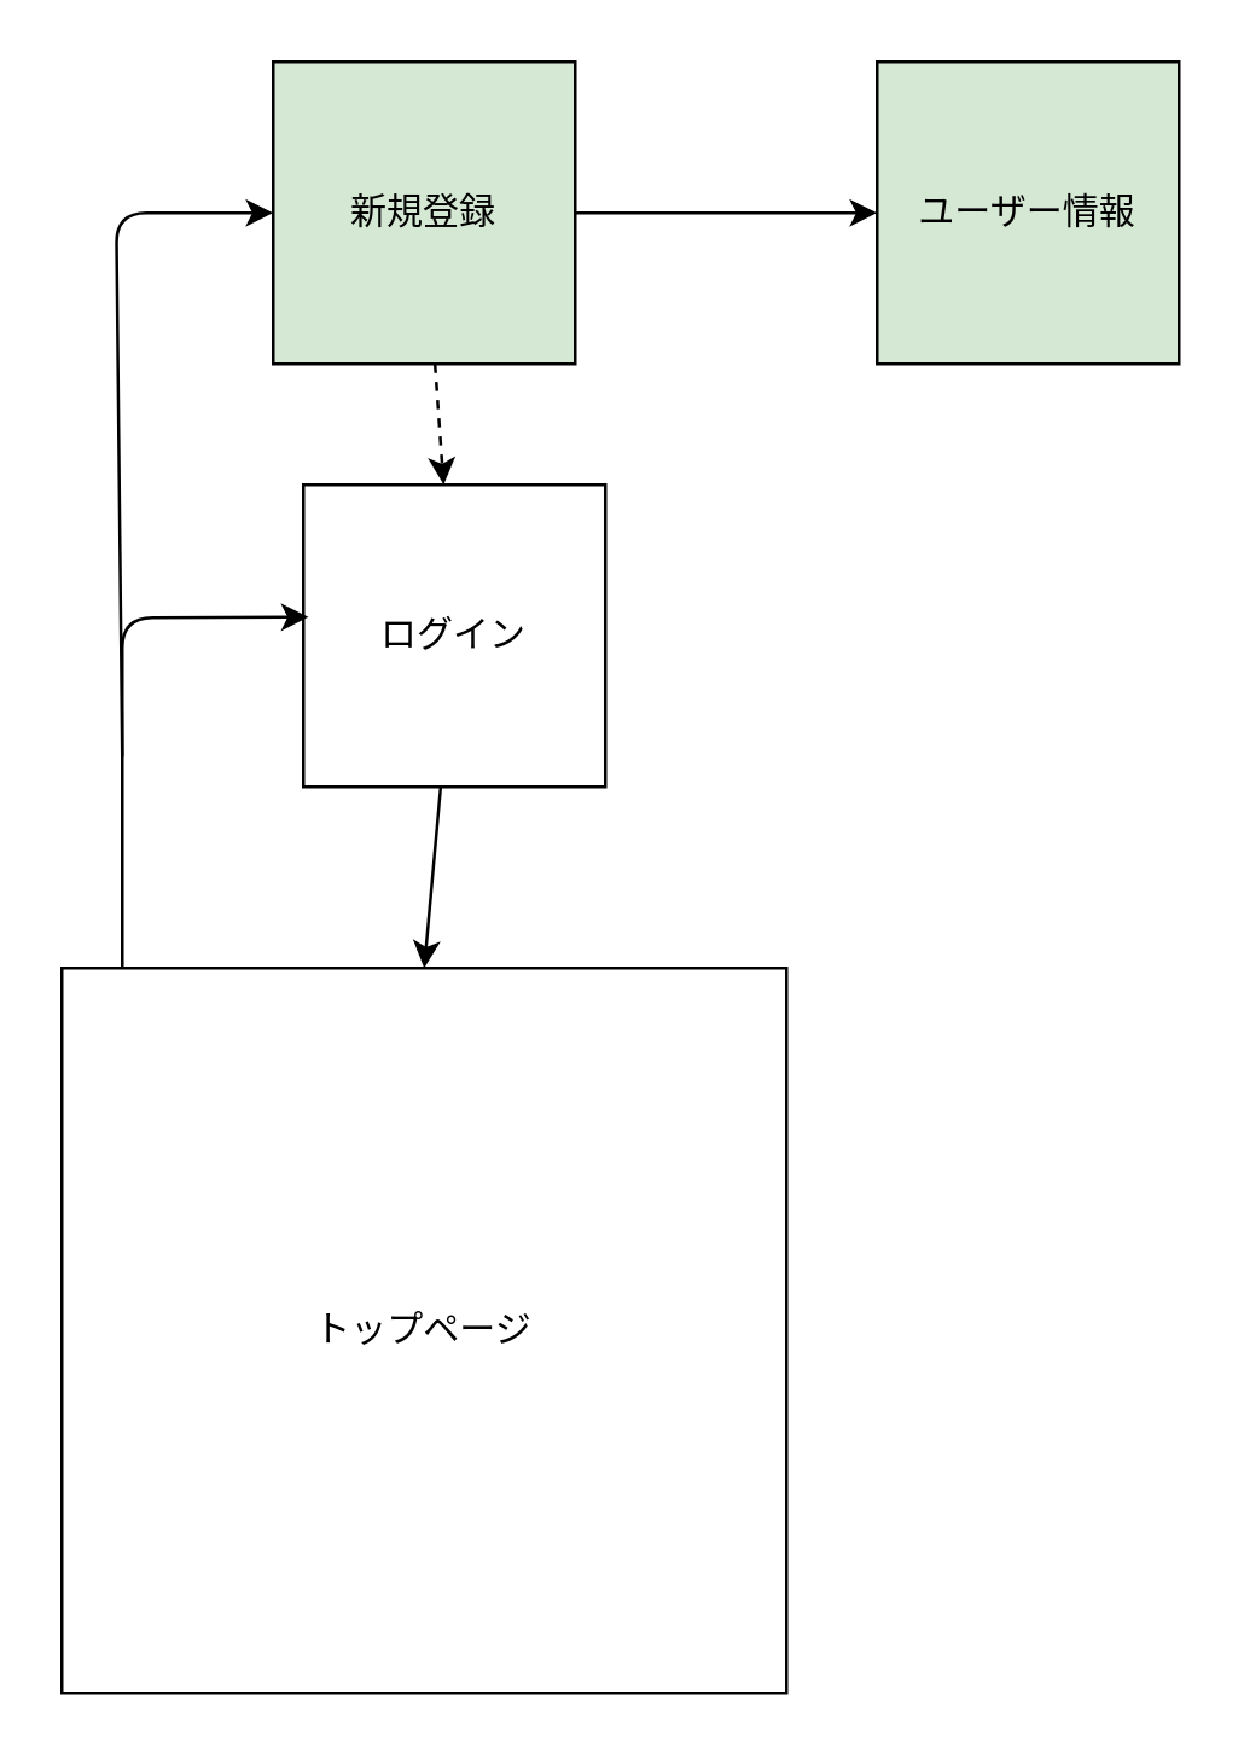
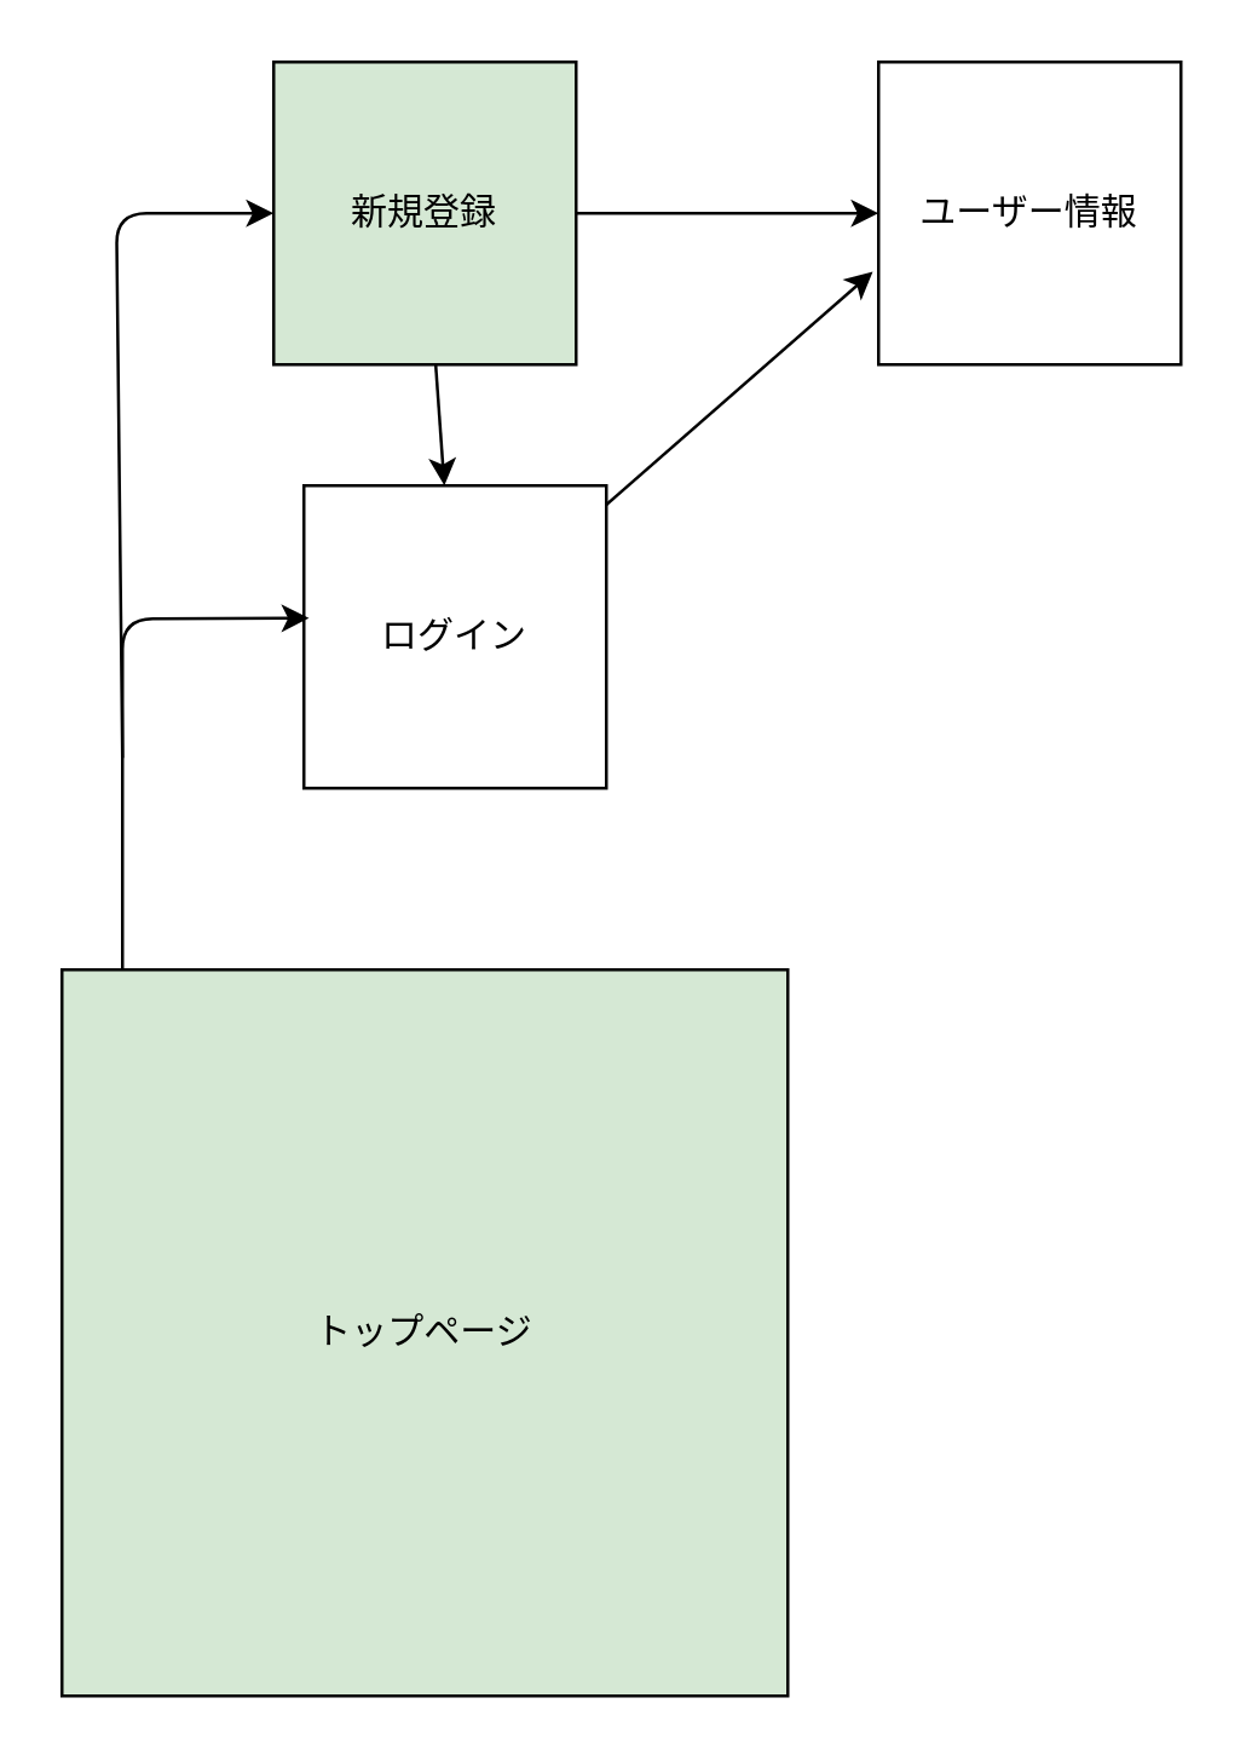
- <mxCell id="8" value="ユーザー情報" style="whiteSpace=wrap;html=1;aspect=fixed;fillColor=#d5e8d4;" vertex="1" parent="1"><mxGeometry x="290" y="20" width="100" height="100" as="geometry" /></mxCell>
+ <mxCell id="8" value="ユーザー情報" style="whiteSpace=wrap;html=1;aspect=fixed;" vertex="1" parent="1"><mxGeometry x="290" y="20" width="100" height="100" as="geometry" /></mxCell>
+ <mxCell id="9" style="edgeStyle=none;html=1;entryX=-0.019;entryY=0.693;entryDx=0;entryDy=0;entryPerimeter=0;" edge="1" parent="1" source="4" target="8"><mxGeometry relative="1" as="geometry" /></mxCell>
- <mxCell id="5" style="edgeStyle=none;html=1;dashed=1;" edge="1" parent="1" source="7" target="4"><mxGeometry relative="1" as="geometry" /></mxCell>
+ <mxCell id="5" style="edgeStyle=none;html=1;" edge="1" parent="1" source="7" target="4"><mxGeometry relative="1" as="geometry" /></mxCell>
- <mxCell id="3" style="edgeStyle=none;html=1;entryX=0.5;entryY=0;entryDx=0;entryDy=0;" edge="1" parent="1" source="4" target="2"><mxGeometry relative="1" as="geometry" /></mxCell>
- <mxCell id="2" value="トップページ" style="whiteSpace=wrap;html=1;aspect=fixed;" vertex="1" parent="1"><mxGeometry x="20" y="320" width="240" height="240" as="geometry" /></mxCell>
+ <mxCell id="2" value="トップページ" style="whiteSpace=wrap;html=1;aspect=fixed;fillColor=#d5e8d4;" vertex="1" parent="1"><mxGeometry x="20" y="320" width="240" height="240" as="geometry" /></mxCell>
